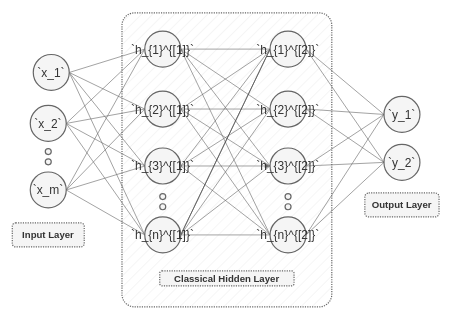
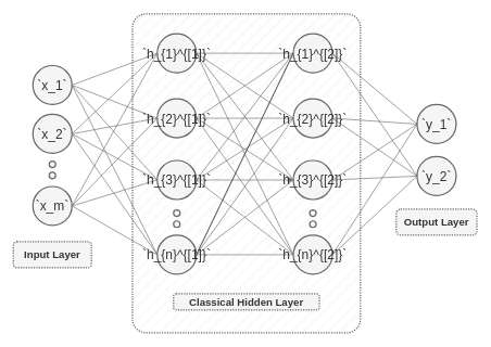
- <mxCell id="7" value="&lt;font style=&quot;font-size: 20px;&quot;&gt;`x_1`&lt;/font&gt;" style="ellipse;whiteSpace=wrap;html=1;aspect=fixed;strokeWidth=2;fillColor=#f5f5f5;fontColor=#333333;strokeColor=#666666;" parent="1" vertex="1"><mxGeometry x="55" y="90" width="60" height="60" as="geometry" /></mxCell>
+ <mxCell id="7" value="&lt;font style=&quot;font-size: 20px;&quot;&gt;`x_1`&lt;/font&gt;" style="ellipse;whiteSpace=wrap;html=1;aspect=fixed;strokeWidth=2;fillColor=#f5f5f5;fontColor=#333333;strokeColor=#666666;" parent="1" vertex="1"><mxGeometry x="50" y="100" width="60" height="60" as="geometry" /></mxCell>
